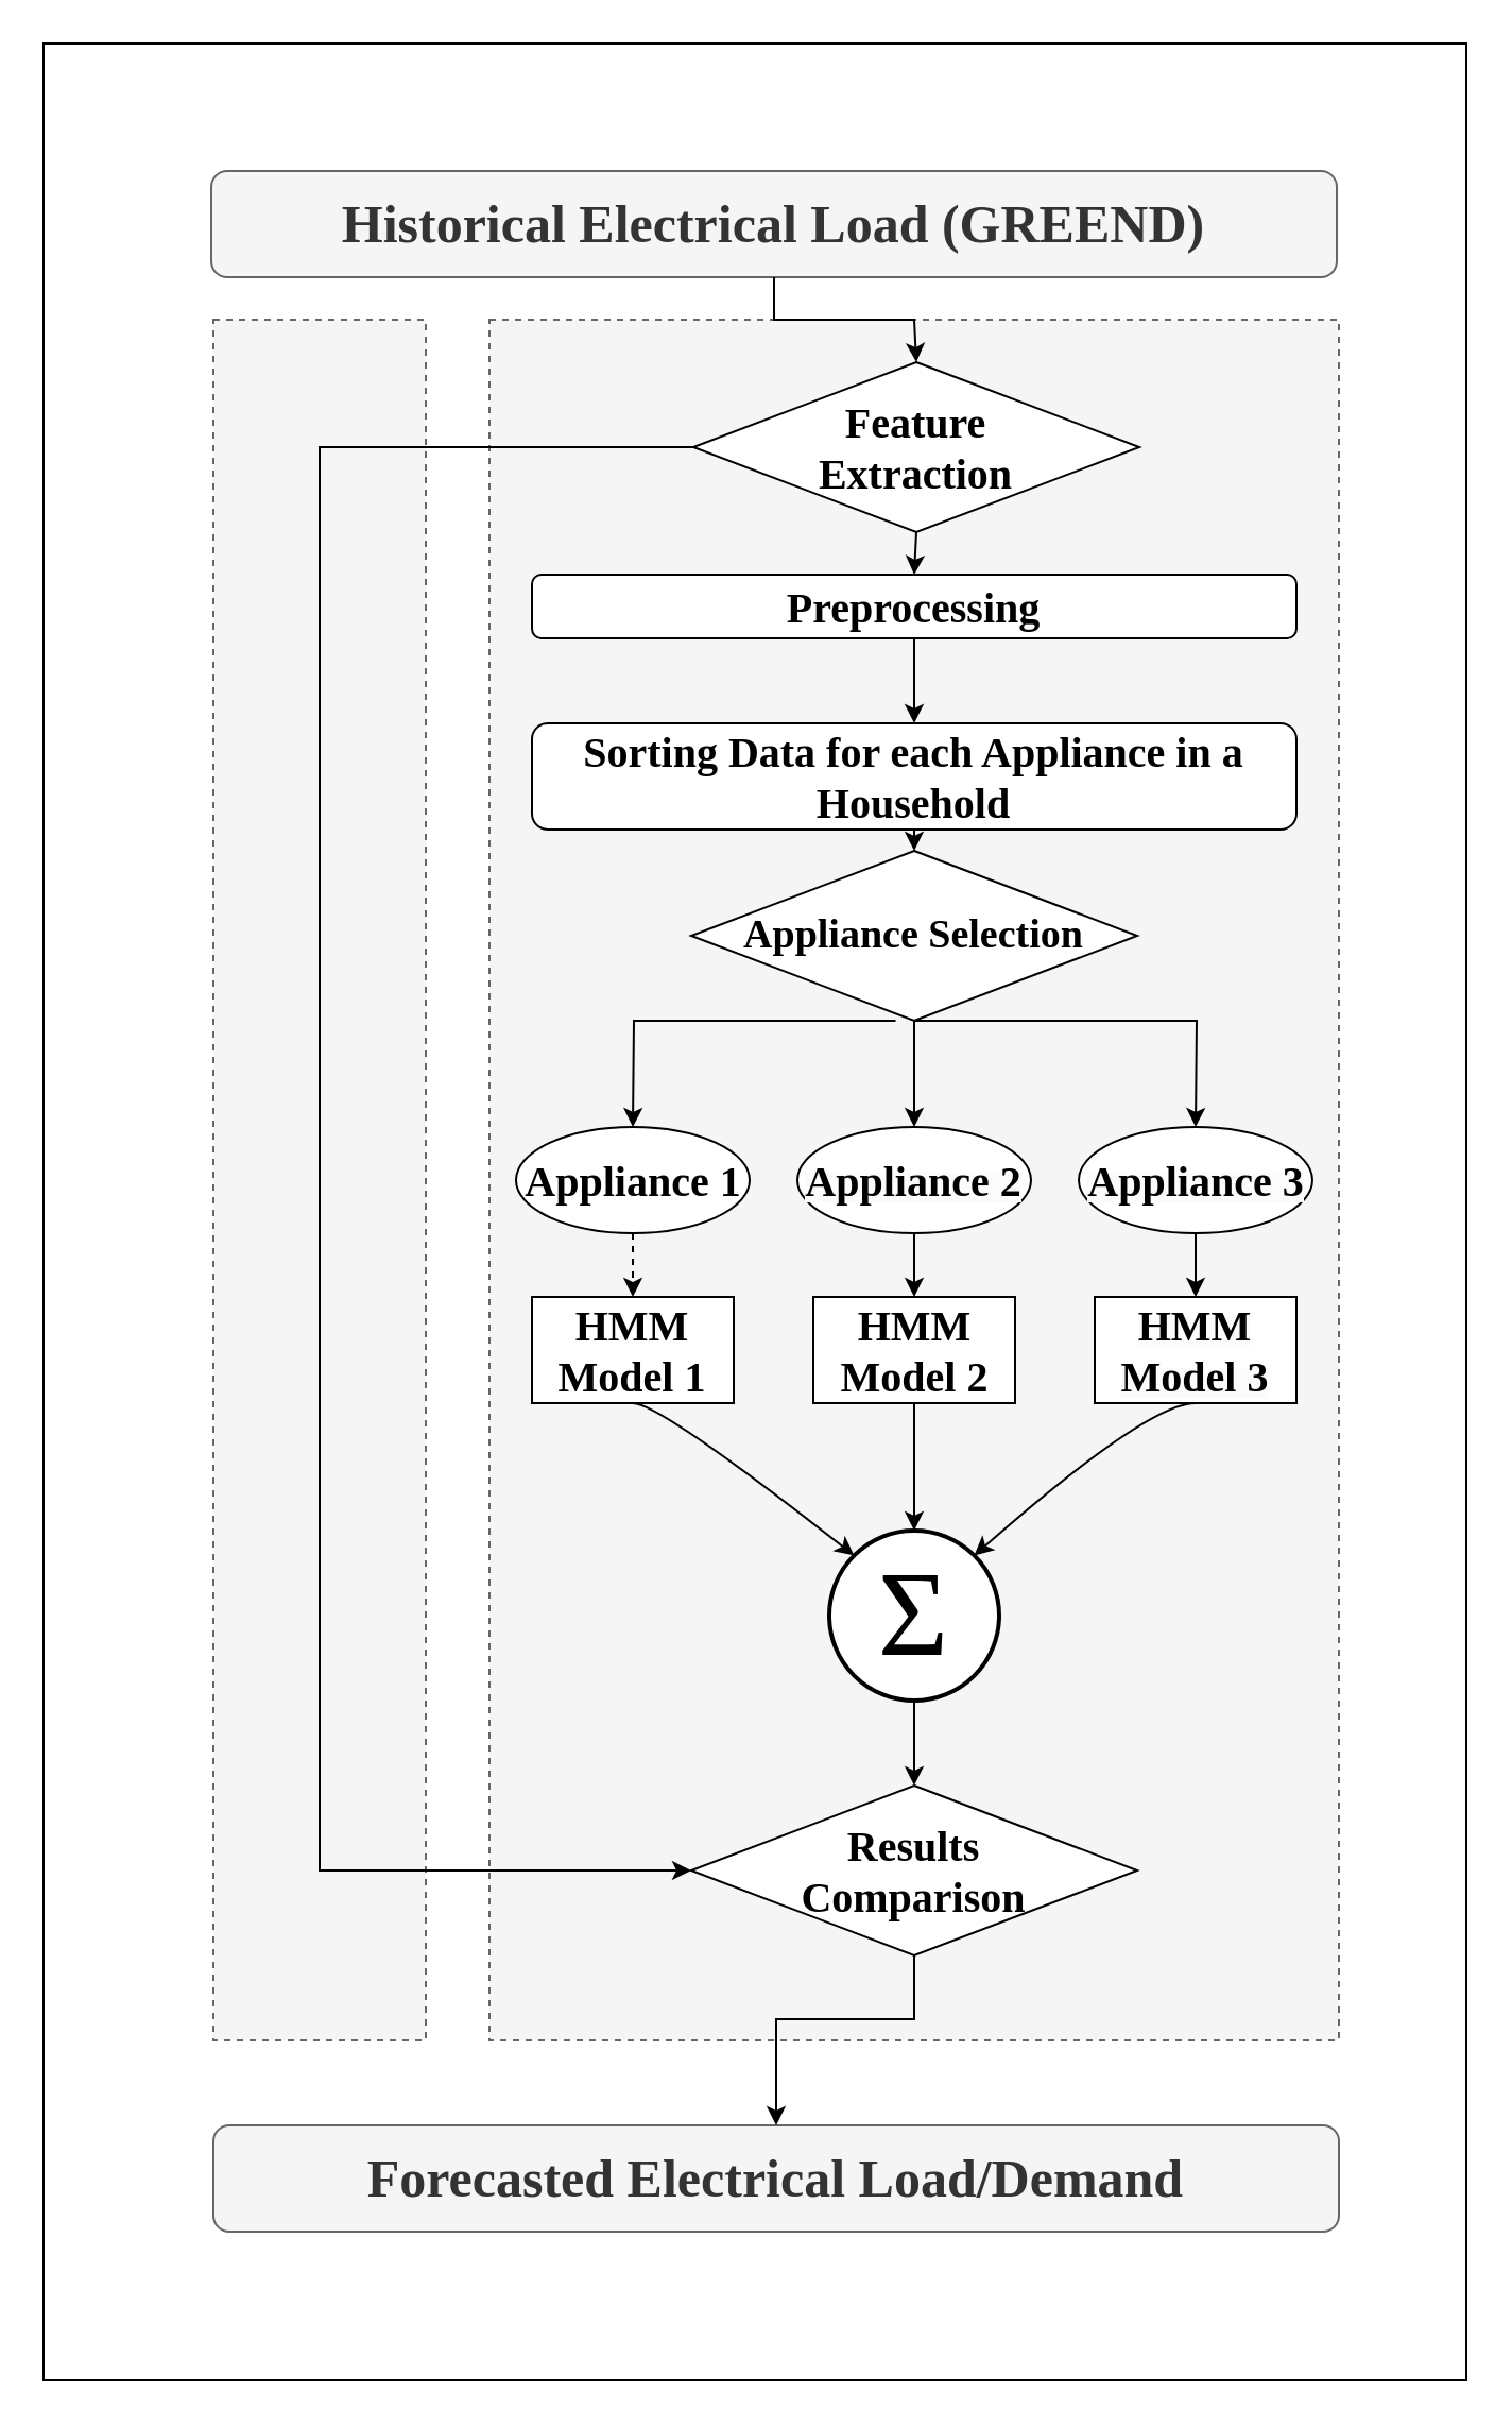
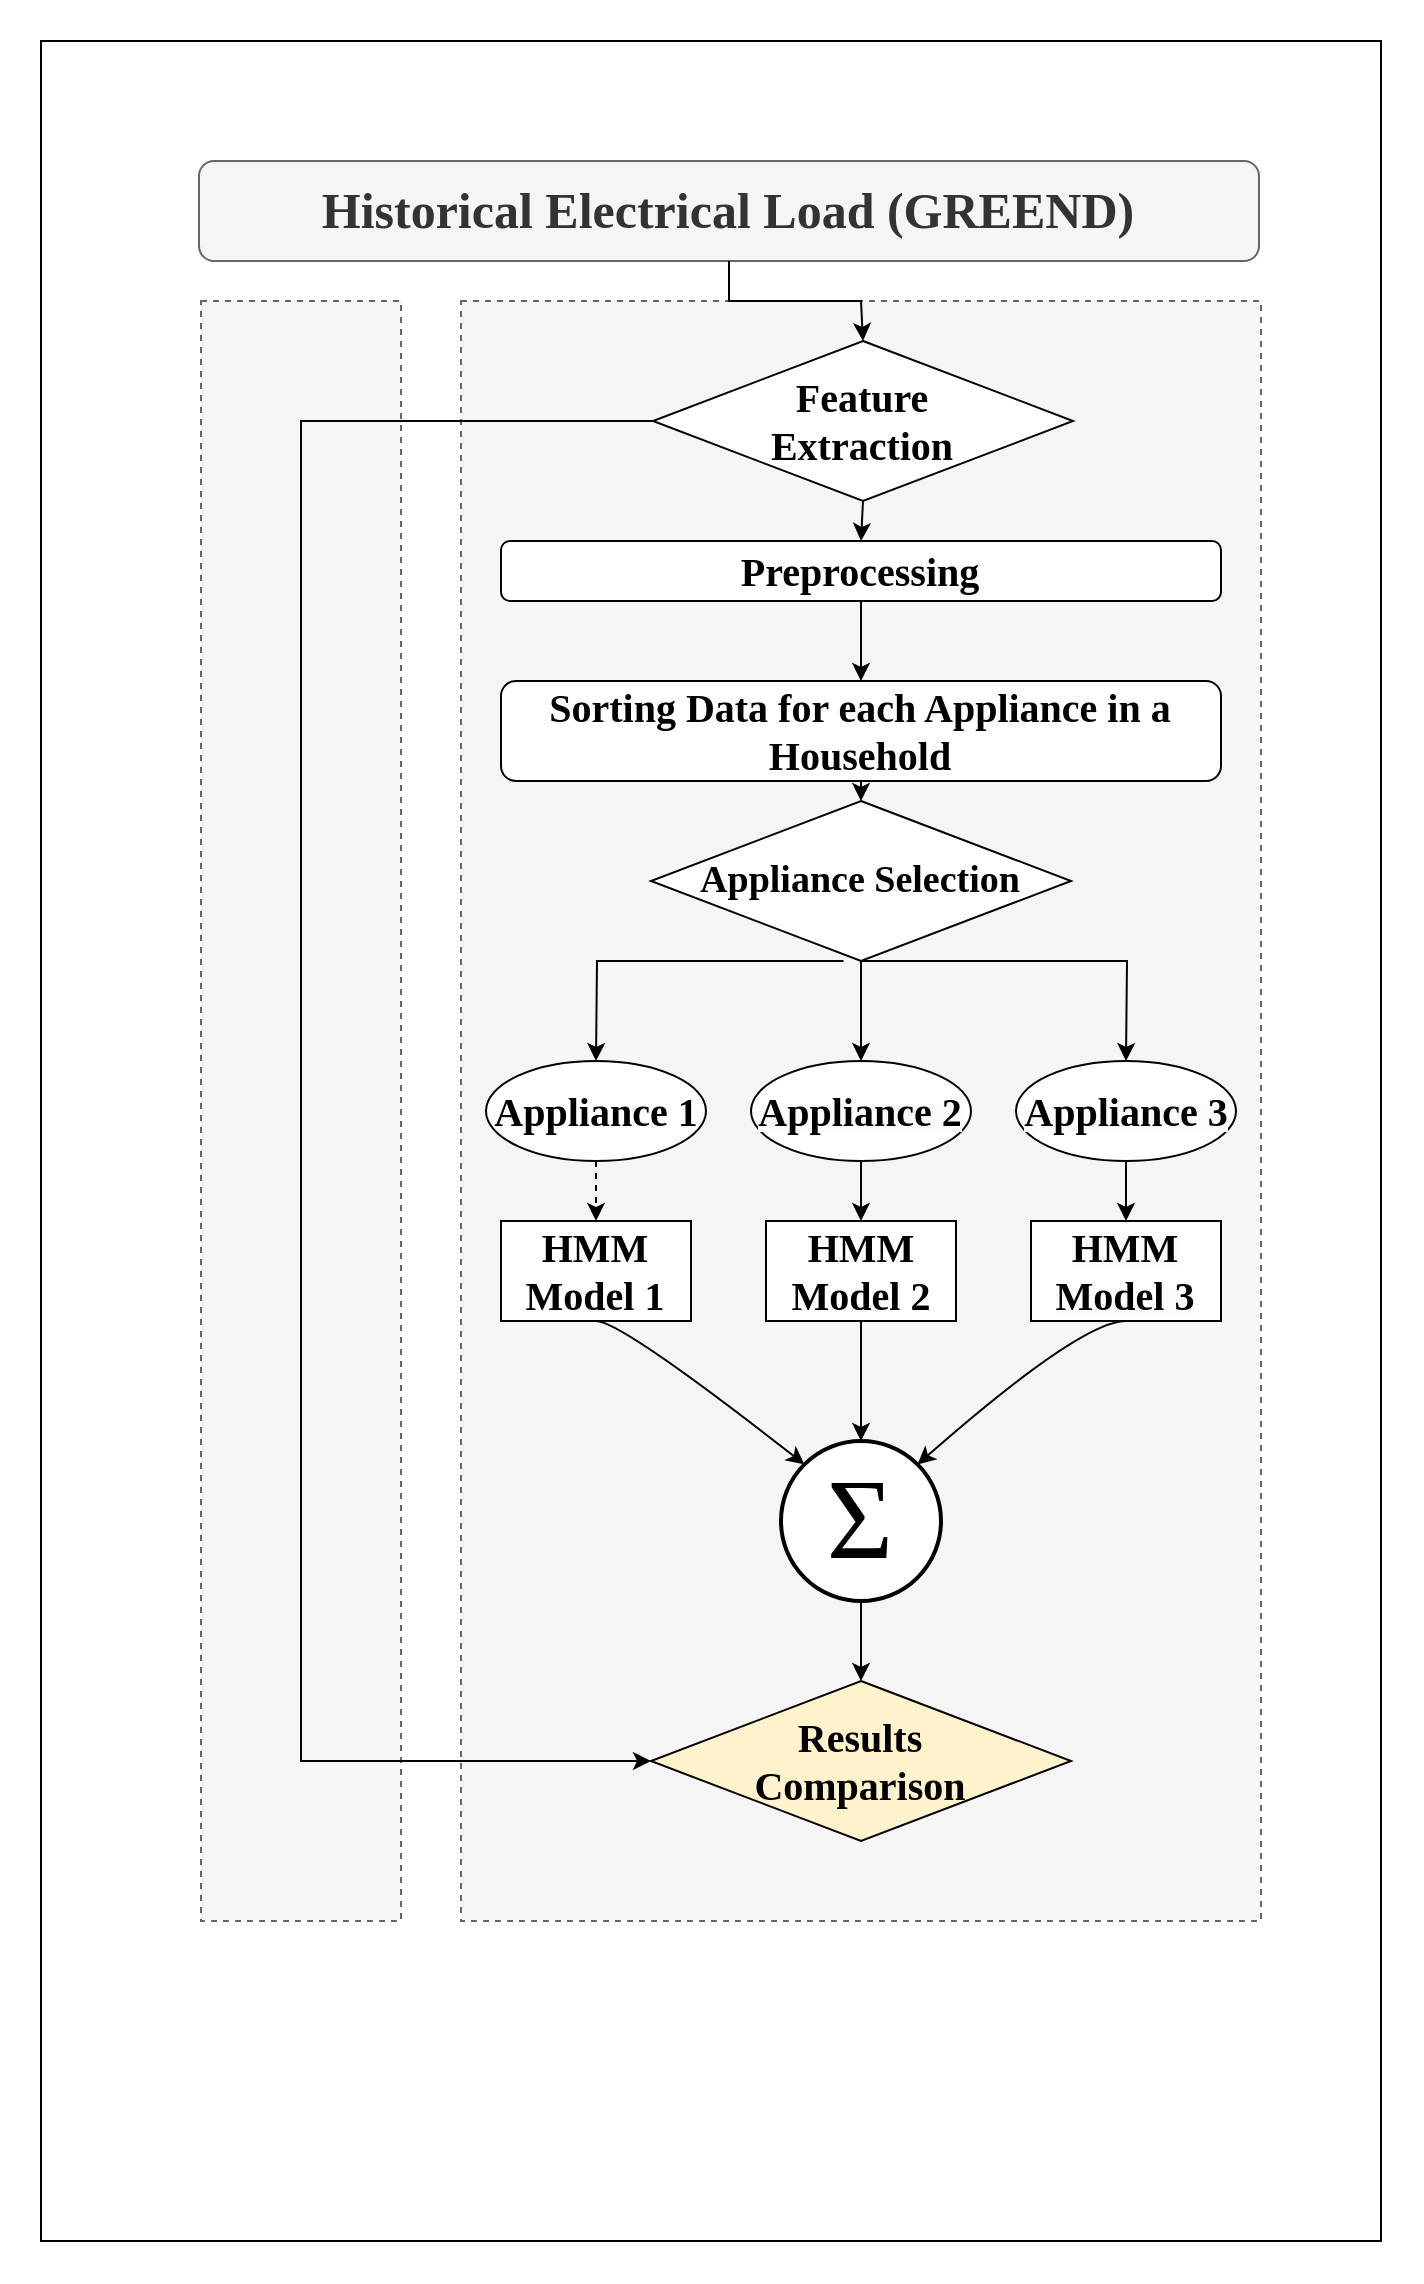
- <mxCell id="8" value="&lt;font size=&quot;1&quot; style=&quot;&quot; face=&quot;Times New Roman&quot;&gt;&lt;b style=&quot;font-size: 20px;&quot;&gt;Results &lt;br&gt;Comparison&lt;/b&gt;&lt;/font&gt;" style="rhombus;whiteSpace=wrap;html=1;" parent="1" vertex="1"><mxGeometry x="325" y="840" width="210" height="80" as="geometry" /></mxCell>
+ <mxCell id="8" value="&lt;font size=&quot;1&quot; style=&quot;&quot; face=&quot;Times New Roman&quot;&gt;&lt;b style=&quot;font-size: 20px;&quot;&gt;Results &lt;br&gt;Comparison&lt;/b&gt;&lt;/font&gt;" style="rhombus;whiteSpace=wrap;html=1;fillColor=#fff2cc;" parent="1" vertex="1"><mxGeometry x="325" y="840" width="210" height="80" as="geometry" /></mxCell>
- <mxCell id="9" value="" style="endArrow=classic;html=1;rounded=0;entryX=0.5;entryY=0;entryDx=0;entryDy=0;exitX=0.5;exitY=1;exitDx=0;exitDy=0;" parent="1" target="7" edge="1" source="8"><mxGeometry width="50" height="50" relative="1" as="geometry"><mxPoint x="430" y="860" as="sourcePoint" /><mxPoint x="400" y="827" as="targetPoint" /><Array as="points"><mxPoint x="430" y="920" /><mxPoint x="430" y="950" /><mxPoint x="410" y="950" /><mxPoint x="365" y="950" /></Array></mxGeometry></mxCell>
- <mxCell id="7" value="&lt;font size=&quot;1&quot; style=&quot;&quot; face=&quot;Times New Roman&quot;&gt;&lt;b style=&quot;font-size: 25px;&quot;&gt;Forecasted Electrical Load/Demand&lt;/b&gt;&lt;/font&gt;" style="rounded=1;whiteSpace=wrap;html=1;fontSize=12;glass=0;strokeWidth=1;shadow=0;fillColor=#f5f5f5;fontColor=#333333;strokeColor=#666666;" parent="1" vertex="1"><mxGeometry x="100" y="1000" width="530" height="50" as="geometry" /></mxCell>
